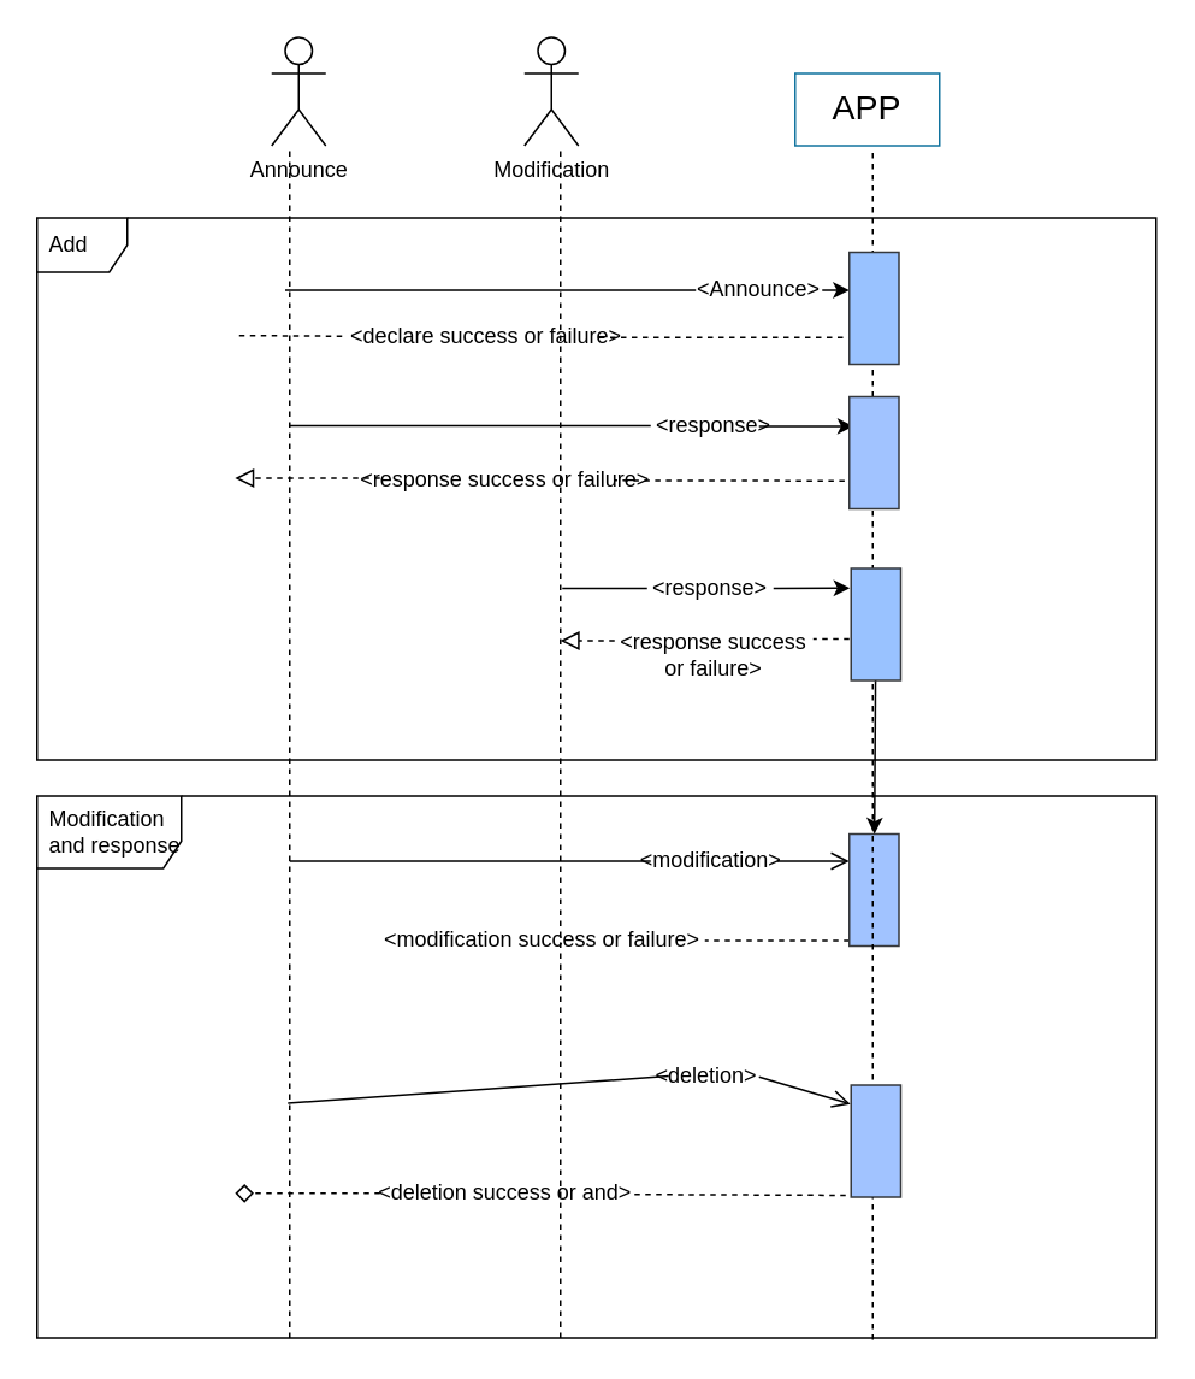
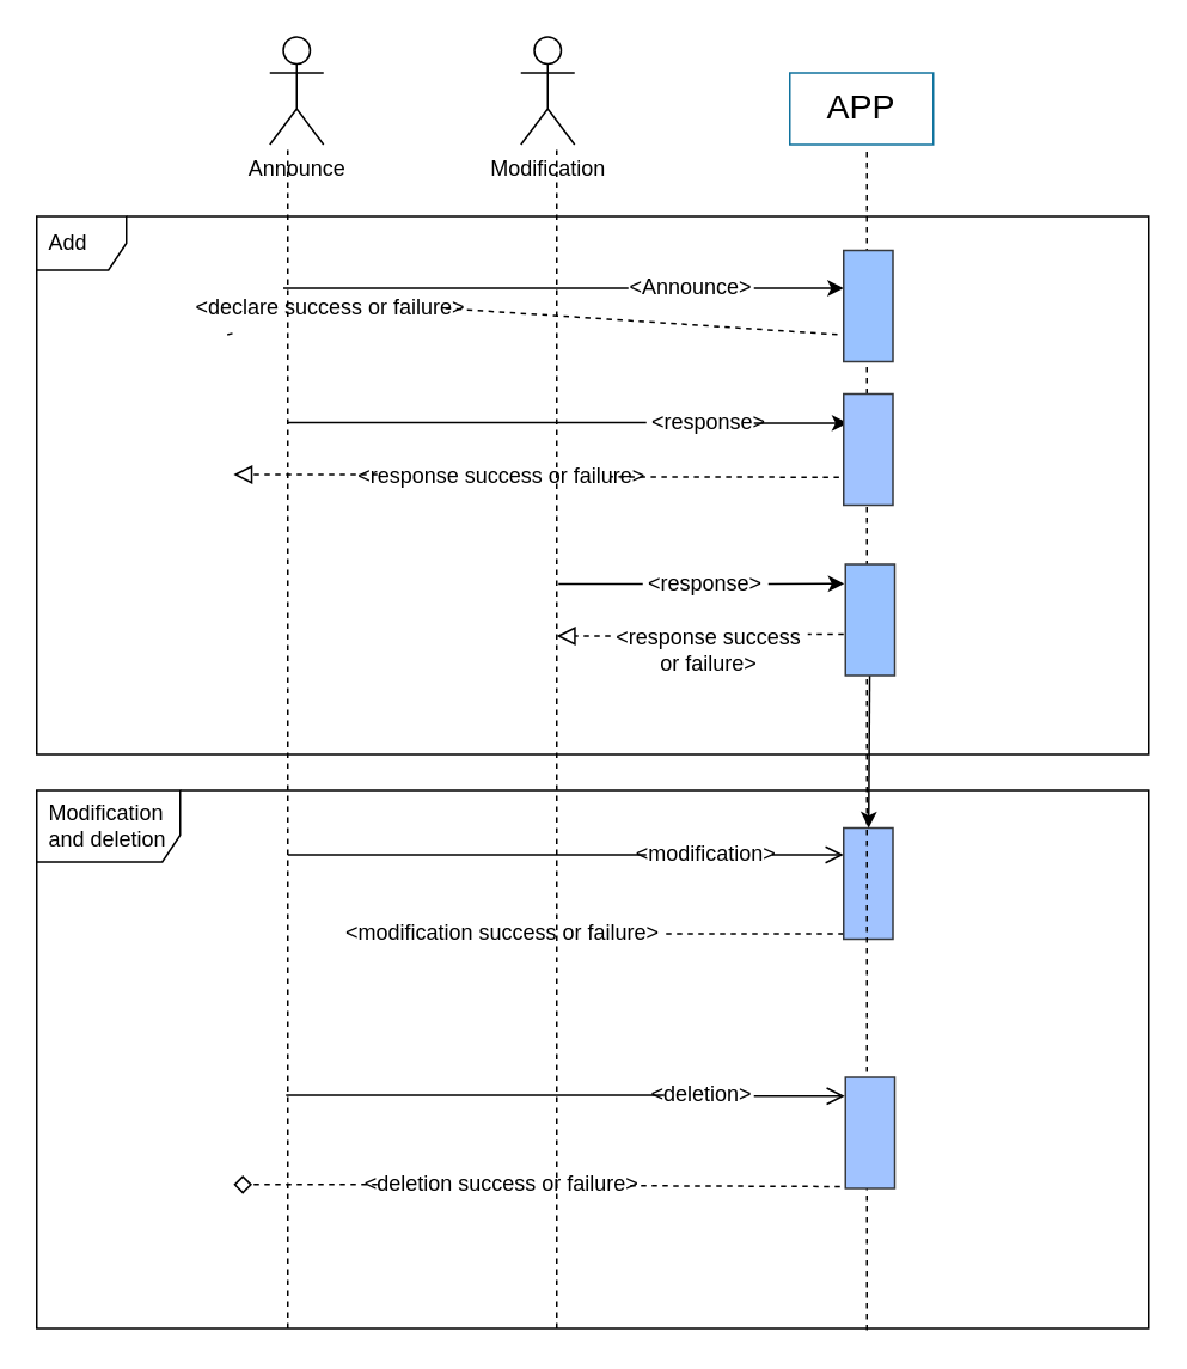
- <mxCell id="8" value="&amp;lt;Announce&amp;gt;" style="text;html=1;strokeColor=none;fillColor=none;align=center;verticalAlign=middle;whiteSpace=wrap;rounded=0;" vertex="1" parent="1"><mxGeometry x="385" y="145" width="70" height="30" as="geometry" /></mxCell>
+ <mxCell id="8" value="&amp;lt;Announce&amp;gt;" style="text;html=1;strokeColor=none;fillColor=none;align=center;verticalAlign=middle;whiteSpace=wrap;rounded=0;" vertex="1" parent="1"><mxGeometry x="350" y="145" width="70" height="30" as="geometry" /></mxCell>
- <mxCell id="38" value="&amp;lt;declare success or failure&amp;gt;" style="text;html=1;strokeColor=none;fillColor=none;align=center;verticalAlign=middle;whiteSpace=wrap;rounded=0;" vertex="1" parent="1"><mxGeometry x="189" y="171" width="160" height="30" as="geometry" /></mxCell>
+ <mxCell id="38" value="&amp;lt;declare success or failure&amp;gt;" style="text;html=1;strokeColor=none;fillColor=none;align=center;verticalAlign=middle;whiteSpace=wrap;rounded=0;" vertex="1" parent="1"><mxGeometry x="104" y="156" width="160" height="30" as="geometry" /></mxCell>
- <mxCell id="2" value="Modification and response" style="shape=umlFrame;whiteSpace=wrap;html=1;width=80;height=40;boundedLbl=1;verticalAlign=middle;align=left;spacingLeft=5;" vertex="1" parent="1"><mxGeometry x="20" y="440" width="620" height="300" as="geometry" /></mxCell>
+ <mxCell id="2" value="Modification and deletion" style="shape=umlFrame;whiteSpace=wrap;html=1;width=80;height=40;boundedLbl=1;verticalAlign=middle;align=left;spacingLeft=5;" vertex="1" parent="1"><mxGeometry x="20" y="440" width="620" height="300" as="geometry" /></mxCell>
- <mxCell id="25" value="&amp;lt;modification&amp;nbsp;success or failure&amp;gt;" style="text;html=1;strokeColor=none;fillColor=none;align=center;verticalAlign=middle;whiteSpace=wrap;rounded=0;" vertex="1" parent="1"><mxGeometry x="210" y="505" width="180" height="30" as="geometry" /></mxCell>
+ <mxCell id="25" value="&amp;lt;modification&amp;nbsp;success or failure&amp;gt;" style="text;html=1;strokeColor=none;fillColor=none;align=center;verticalAlign=middle;whiteSpace=wrap;rounded=0;" vertex="1" parent="1"><mxGeometry x="190" y="505" width="180" height="30" as="geometry" /></mxCell>
- <mxCell id="28" value="&amp;lt;deletion&amp;gt;" style="text;html=1;strokeColor=none;fillColor=none;align=center;verticalAlign=middle;whiteSpace=wrap;rounded=0;" vertex="1" parent="1"><mxGeometry x="356" y="580" width="70" height="30" as="geometry" /></mxCell>
+ <mxCell id="28" value="&amp;lt;deletion&amp;gt;" style="text;html=1;strokeColor=none;fillColor=none;align=center;verticalAlign=middle;whiteSpace=wrap;rounded=0;" vertex="1" parent="1"><mxGeometry x="356" y="595" width="70" height="30" as="geometry" /></mxCell>
- <mxCell id="31" value="&amp;lt;deletion&amp;nbsp;success or and&amp;gt;" style="text;html=1;strokeColor=none;fillColor=none;align=center;verticalAlign=middle;whiteSpace=wrap;rounded=0;" vertex="1" parent="1"><mxGeometry x="189" y="645" width="181" height="30" as="geometry" /></mxCell>
+ <mxCell id="31" value="&amp;lt;deletion&amp;nbsp;success or failure&amp;gt;" style="text;html=1;strokeColor=none;fillColor=none;align=center;verticalAlign=middle;whiteSpace=wrap;rounded=0;" vertex="1" parent="1"><mxGeometry x="189" y="645" width="181" height="30" as="geometry" /></mxCell>
